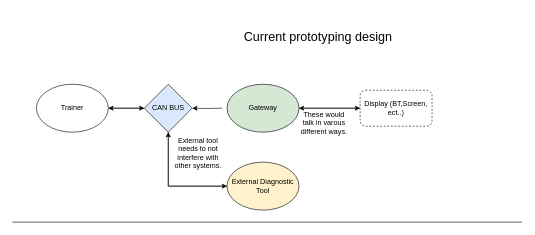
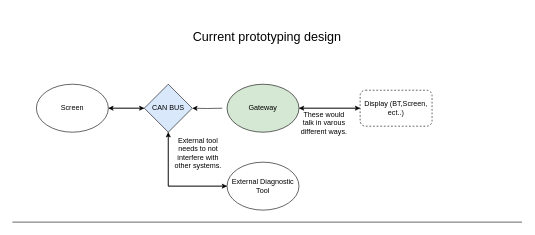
- <mxCell id="8" value="&lt;font style=&quot;font-size: 21px;&quot;&gt;Current prototyping design&lt;/font&gt;" style="text;html=1;align=center;verticalAlign=middle;whiteSpace=wrap;rounded=0;" vertex="1" parent="1"><mxGeometry x="374" y="20" width="312" height="80" as="geometry" /></mxCell>
+ <mxCell id="8" value="&lt;font style=&quot;font-size: 21px;&quot;&gt;Current prototyping design&lt;/font&gt;" style="text;html=1;align=center;verticalAlign=middle;whiteSpace=wrap;rounded=0;" vertex="1" parent="1"><mxGeometry x="289" y="20" width="312" height="80" as="geometry" /></mxCell>
- <mxCell id="3" value="Trainer" style="ellipse;whiteSpace=wrap;html=1;" vertex="1" parent="1"><mxGeometry x="60" y="140" width="120" height="80" as="geometry" /></mxCell>
+ <mxCell id="3" value="Screen" style="ellipse;whiteSpace=wrap;html=1;" vertex="1" parent="1"><mxGeometry x="60" y="140" width="120" height="80" as="geometry" /></mxCell>
- <mxCell id="16" value="External Diagnostic Tool" style="ellipse;whiteSpace=wrap;html=1;fillColor=#fff2cc;" vertex="1" parent="1"><mxGeometry x="378" y="270" width="120" height="80" as="geometry" /></mxCell>
+ <mxCell id="16" value="External Diagnostic Tool" style="ellipse;whiteSpace=wrap;html=1;" vertex="1" parent="1"><mxGeometry x="378" y="270" width="120" height="80" as="geometry" /></mxCell>
